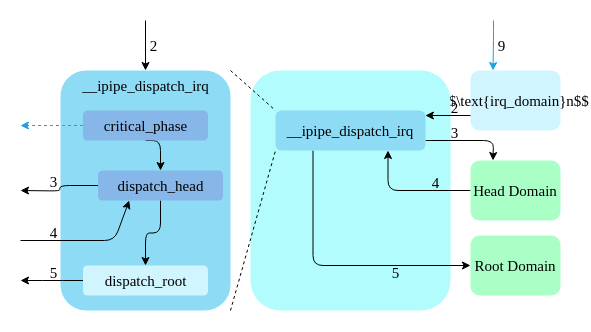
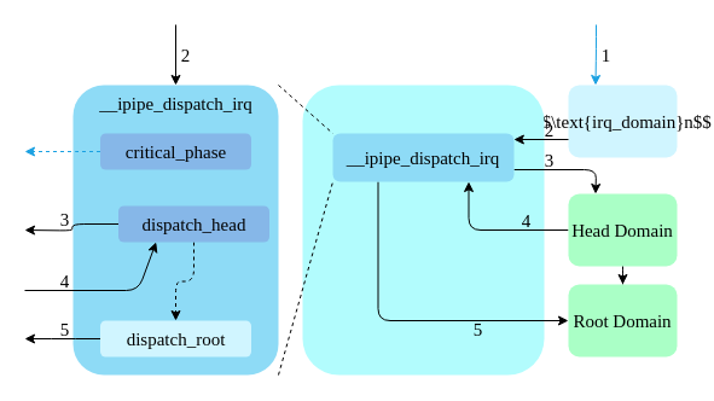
- <mxCell id="13" value="&lt;font face=&quot;Times New Roman&quot; style=&quot;font-size: 15px;&quot;&gt;9&lt;/font&gt;" style="text;html=1;align=center;verticalAlign=middle;resizable=0;points=[];autosize=1;strokeColor=none;fillColor=none;fontSize=15;" parent="1" vertex="1"><mxGeometry x="486" y="30" width="30" height="30" as="geometry" /></mxCell>
+ <mxCell id="13" value="&lt;font face=&quot;Times New Roman&quot; style=&quot;font-size: 15px;&quot;&gt;1&lt;/font&gt;" style="text;html=1;align=center;verticalAlign=middle;resizable=0;points=[];autosize=1;strokeColor=none;fillColor=none;fontSize=15;" parent="1" vertex="1"><mxGeometry x="486" y="30" width="30" height="30" as="geometry" /></mxCell>
- <mxCell id="20" style="edgeStyle=orthogonalEdgeStyle;rounded=1;orthogonalLoop=1;jettySize=auto;html=1;exitX=0.5;exitY=1;exitDx=0;exitDy=0;entryX=0.5;entryY=0;entryDx=0;entryDy=0;fontFamily=Times New Roman;fontSize=15;" parent="1" source="21" target="24" edge="1"><mxGeometry relative="1" as="geometry" /></mxCell>
+ <mxCell id="10" style="edgeStyle=orthogonalEdgeStyle;rounded=1;orthogonalLoop=1;jettySize=auto;html=1;exitX=0.5;exitY=1;exitDx=0;exitDy=0;dashed=1;" parent="1" source="11" target="12" edge="1"><mxGeometry relative="1" as="geometry" /></mxCell>
- <mxCell id="23" style="edgeStyle=orthogonalEdgeStyle;rounded=1;orthogonalLoop=1;jettySize=auto;html=1;exitX=0.5;exitY=1;exitDx=0;exitDy=0;entryX=0.5;entryY=0;entryDx=0;entryDy=0;fontFamily=Times New Roman;fontSize=15;" parent="1" source="24" target="26" edge="1"><mxGeometry relative="1" as="geometry" /></mxCell>
+ <mxCell id="23" style="edgeStyle=orthogonalEdgeStyle;rounded=1;orthogonalLoop=1;jettySize=auto;html=1;exitX=0.5;exitY=1;exitDx=0;exitDy=0;entryX=0.5;entryY=0;entryDx=0;entryDy=0;fontFamily=Times New Roman;fontSize=15;dashed=1;" parent="1" source="24" target="26" edge="1"><mxGeometry relative="1" as="geometry" /></mxCell>
